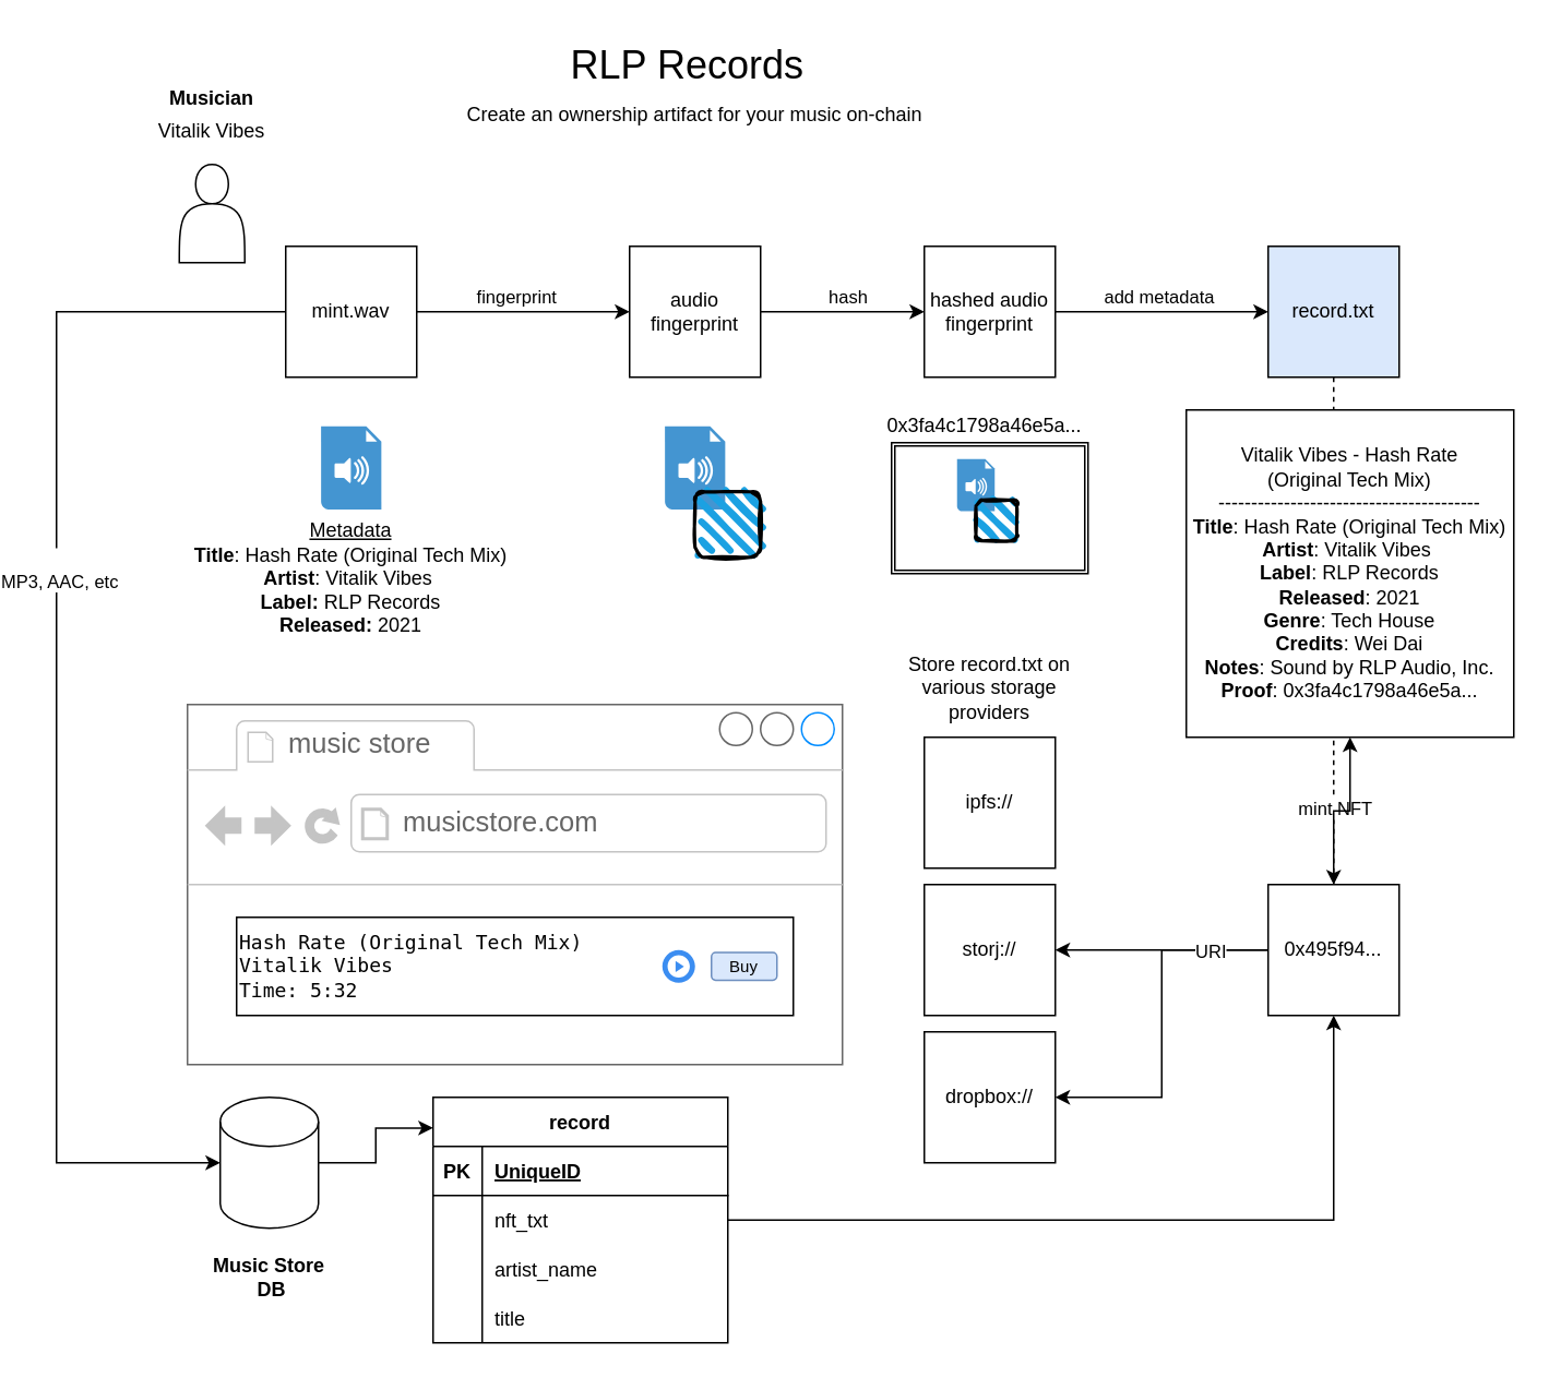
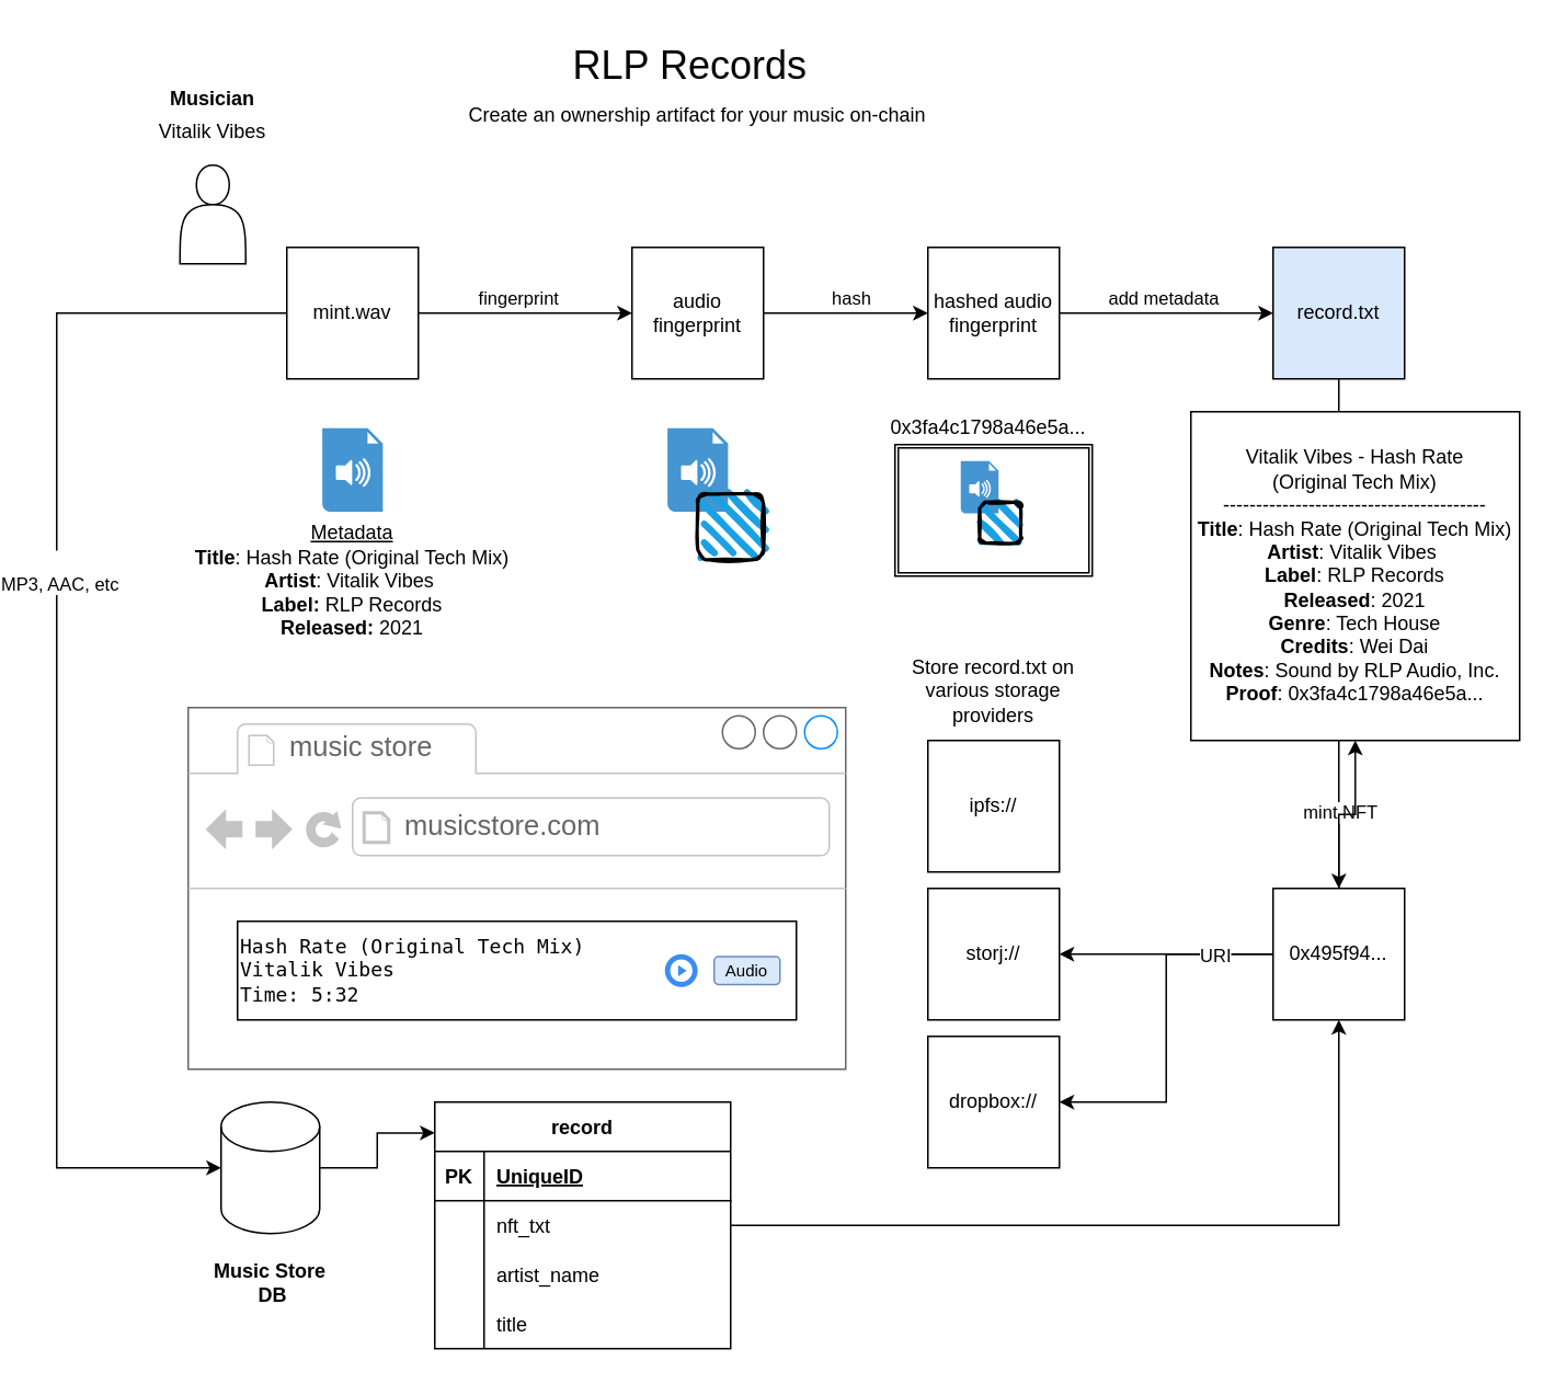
- <mxCell id="9" style="edgeStyle=orthogonalEdgeStyle;rounded=0;orthogonalLoop=1;jettySize=auto;html=1;dashed=1;" edge="1" parent="1" source="11" target="19"><mxGeometry relative="1" as="geometry" /></mxCell>
+ <mxCell id="9" style="edgeStyle=orthogonalEdgeStyle;rounded=0;orthogonalLoop=1;jettySize=auto;html=1;" edge="1" parent="1" source="11" target="19"><mxGeometry relative="1" as="geometry" /></mxCell>
- <mxCell id="50" value="Buy" style="rounded=1;html=1;shadow=0;dashed=0;whiteSpace=wrap;fontSize=10;fillColor=#dae8fc;align=center;strokeColor=#6c8ebf;" vertex="1" parent="47"><mxGeometry x="290" y="21.56" width="40" height="16.88" as="geometry" /></mxCell>
+ <mxCell id="50" value="Audio" style="rounded=1;html=1;shadow=0;dashed=0;whiteSpace=wrap;fontSize=10;fillColor=#dae8fc;align=center;strokeColor=#6c8ebf;" vertex="1" parent="47"><mxGeometry x="290" y="21.56" width="40" height="16.88" as="geometry" /></mxCell>
